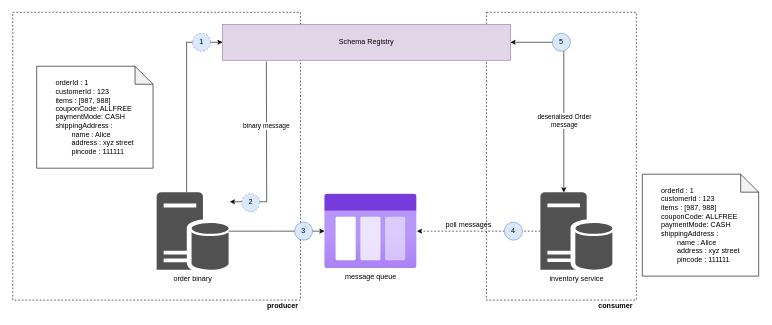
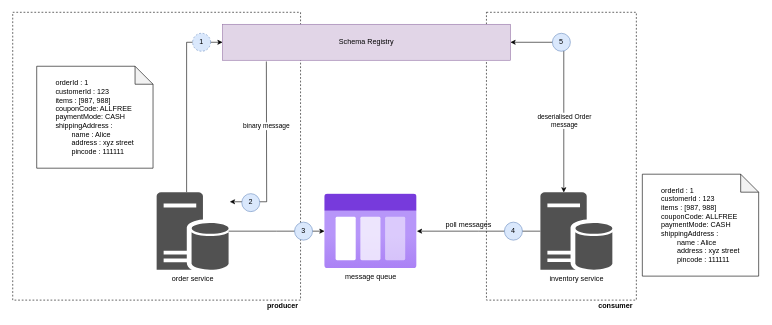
- <mxCell id="19" value="2" style="ellipse;whiteSpace=wrap;html=1;aspect=fixed;fillColor=#dae8fc;strokeColor=#6c8ebf;dashed=1;" parent="1" vertex="1"><mxGeometry x="402" y="322.44" width="30" height="30" as="geometry" /></mxCell>
+ <mxCell id="19" value="2" style="ellipse;whiteSpace=wrap;html=1;aspect=fixed;fillColor=#dae8fc;strokeColor=#6c8ebf;" parent="1" vertex="1"><mxGeometry x="402" y="322.44" width="30" height="30" as="geometry" /></mxCell>
- <mxCell id="8" style="edgeStyle=orthogonalEdgeStyle;rounded=0;orthogonalLoop=1;jettySize=auto;html=1;dashed=1;" parent="1" source="11" target="14" edge="1"><mxGeometry relative="1" as="geometry" /></mxCell>
+ <mxCell id="8" style="edgeStyle=orthogonalEdgeStyle;rounded=0;orthogonalLoop=1;jettySize=auto;html=1;" parent="1" source="11" target="14" edge="1"><mxGeometry relative="1" as="geometry" /></mxCell>
- <mxCell id="7" value="order binary" style="pointerEvents=1;shadow=0;dashed=0;html=1;strokeColor=none;labelPosition=center;verticalLabelPosition=bottom;verticalAlign=top;align=center;fillColor=#515151;shape=mxgraph.mscae.enterprise.database_server" parent="1" vertex="1"><mxGeometry x="260" y="320.01" width="120" height="130" as="geometry" /></mxCell>
+ <mxCell id="7" value="order service" style="pointerEvents=1;shadow=0;dashed=0;html=1;strokeColor=none;labelPosition=center;verticalLabelPosition=bottom;verticalAlign=top;align=center;fillColor=#515151;shape=mxgraph.mscae.enterprise.database_server" parent="1" vertex="1"><mxGeometry x="260" y="320.01" width="120" height="130" as="geometry" /></mxCell>
